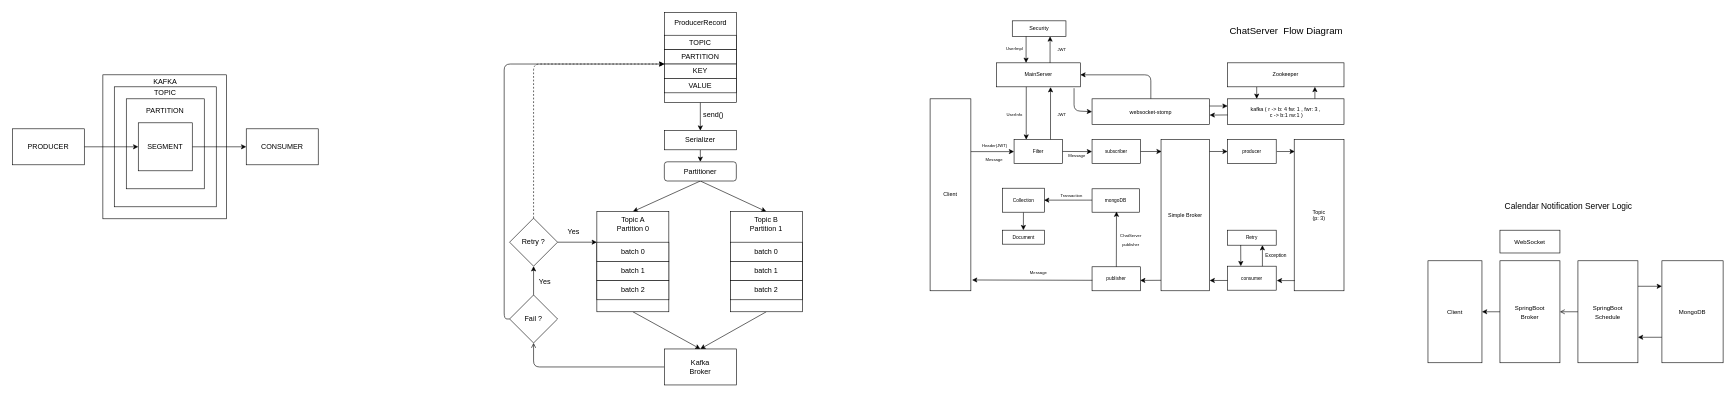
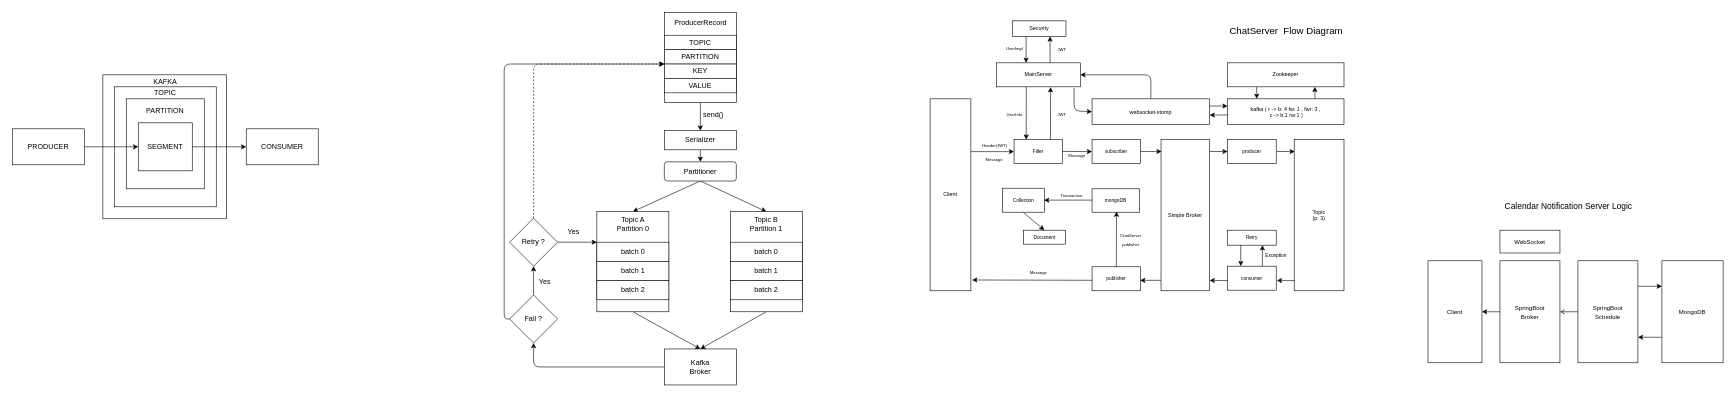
- <mxCell id="94" value="&lt;font style=&quot;font-size: 8px;&quot;&gt;Document&lt;/font&gt;" style="whiteSpace=wrap;html=1;fontSize=8;" parent="1" vertex="1"><mxGeometry x="1670.5" y="383" width="70" height="23.29" as="geometry" /></mxCell>
+ <mxCell id="94" value="&lt;font style=&quot;font-size: 8px;&quot;&gt;Document&lt;/font&gt;" style="whiteSpace=wrap;html=1;fontSize=8;" parent="1" vertex="1"><mxGeometry x="1705.5" y="383" width="70" height="23.29" as="geometry" /></mxCell>
- <mxCell id="37" style="edgeStyle=none;html=1;exitX=0;exitY=0.5;exitDx=0;exitDy=0;entryX=0.5;entryY=1;entryDx=0;entryDy=0;endArrow=open;" parent="1" source="38" target="42" edge="1"><mxGeometry relative="1" as="geometry"><Array as="points"><mxPoint x="889" y="611" /></Array></mxGeometry></mxCell>
+ <mxCell id="37" style="edgeStyle=none;html=1;exitX=0;exitY=0.5;exitDx=0;exitDy=0;entryX=0.5;entryY=1;entryDx=0;entryDy=0;" parent="1" source="38" target="42" edge="1"><mxGeometry relative="1" as="geometry"><Array as="points"><mxPoint x="889" y="611" /></Array></mxGeometry></mxCell>
